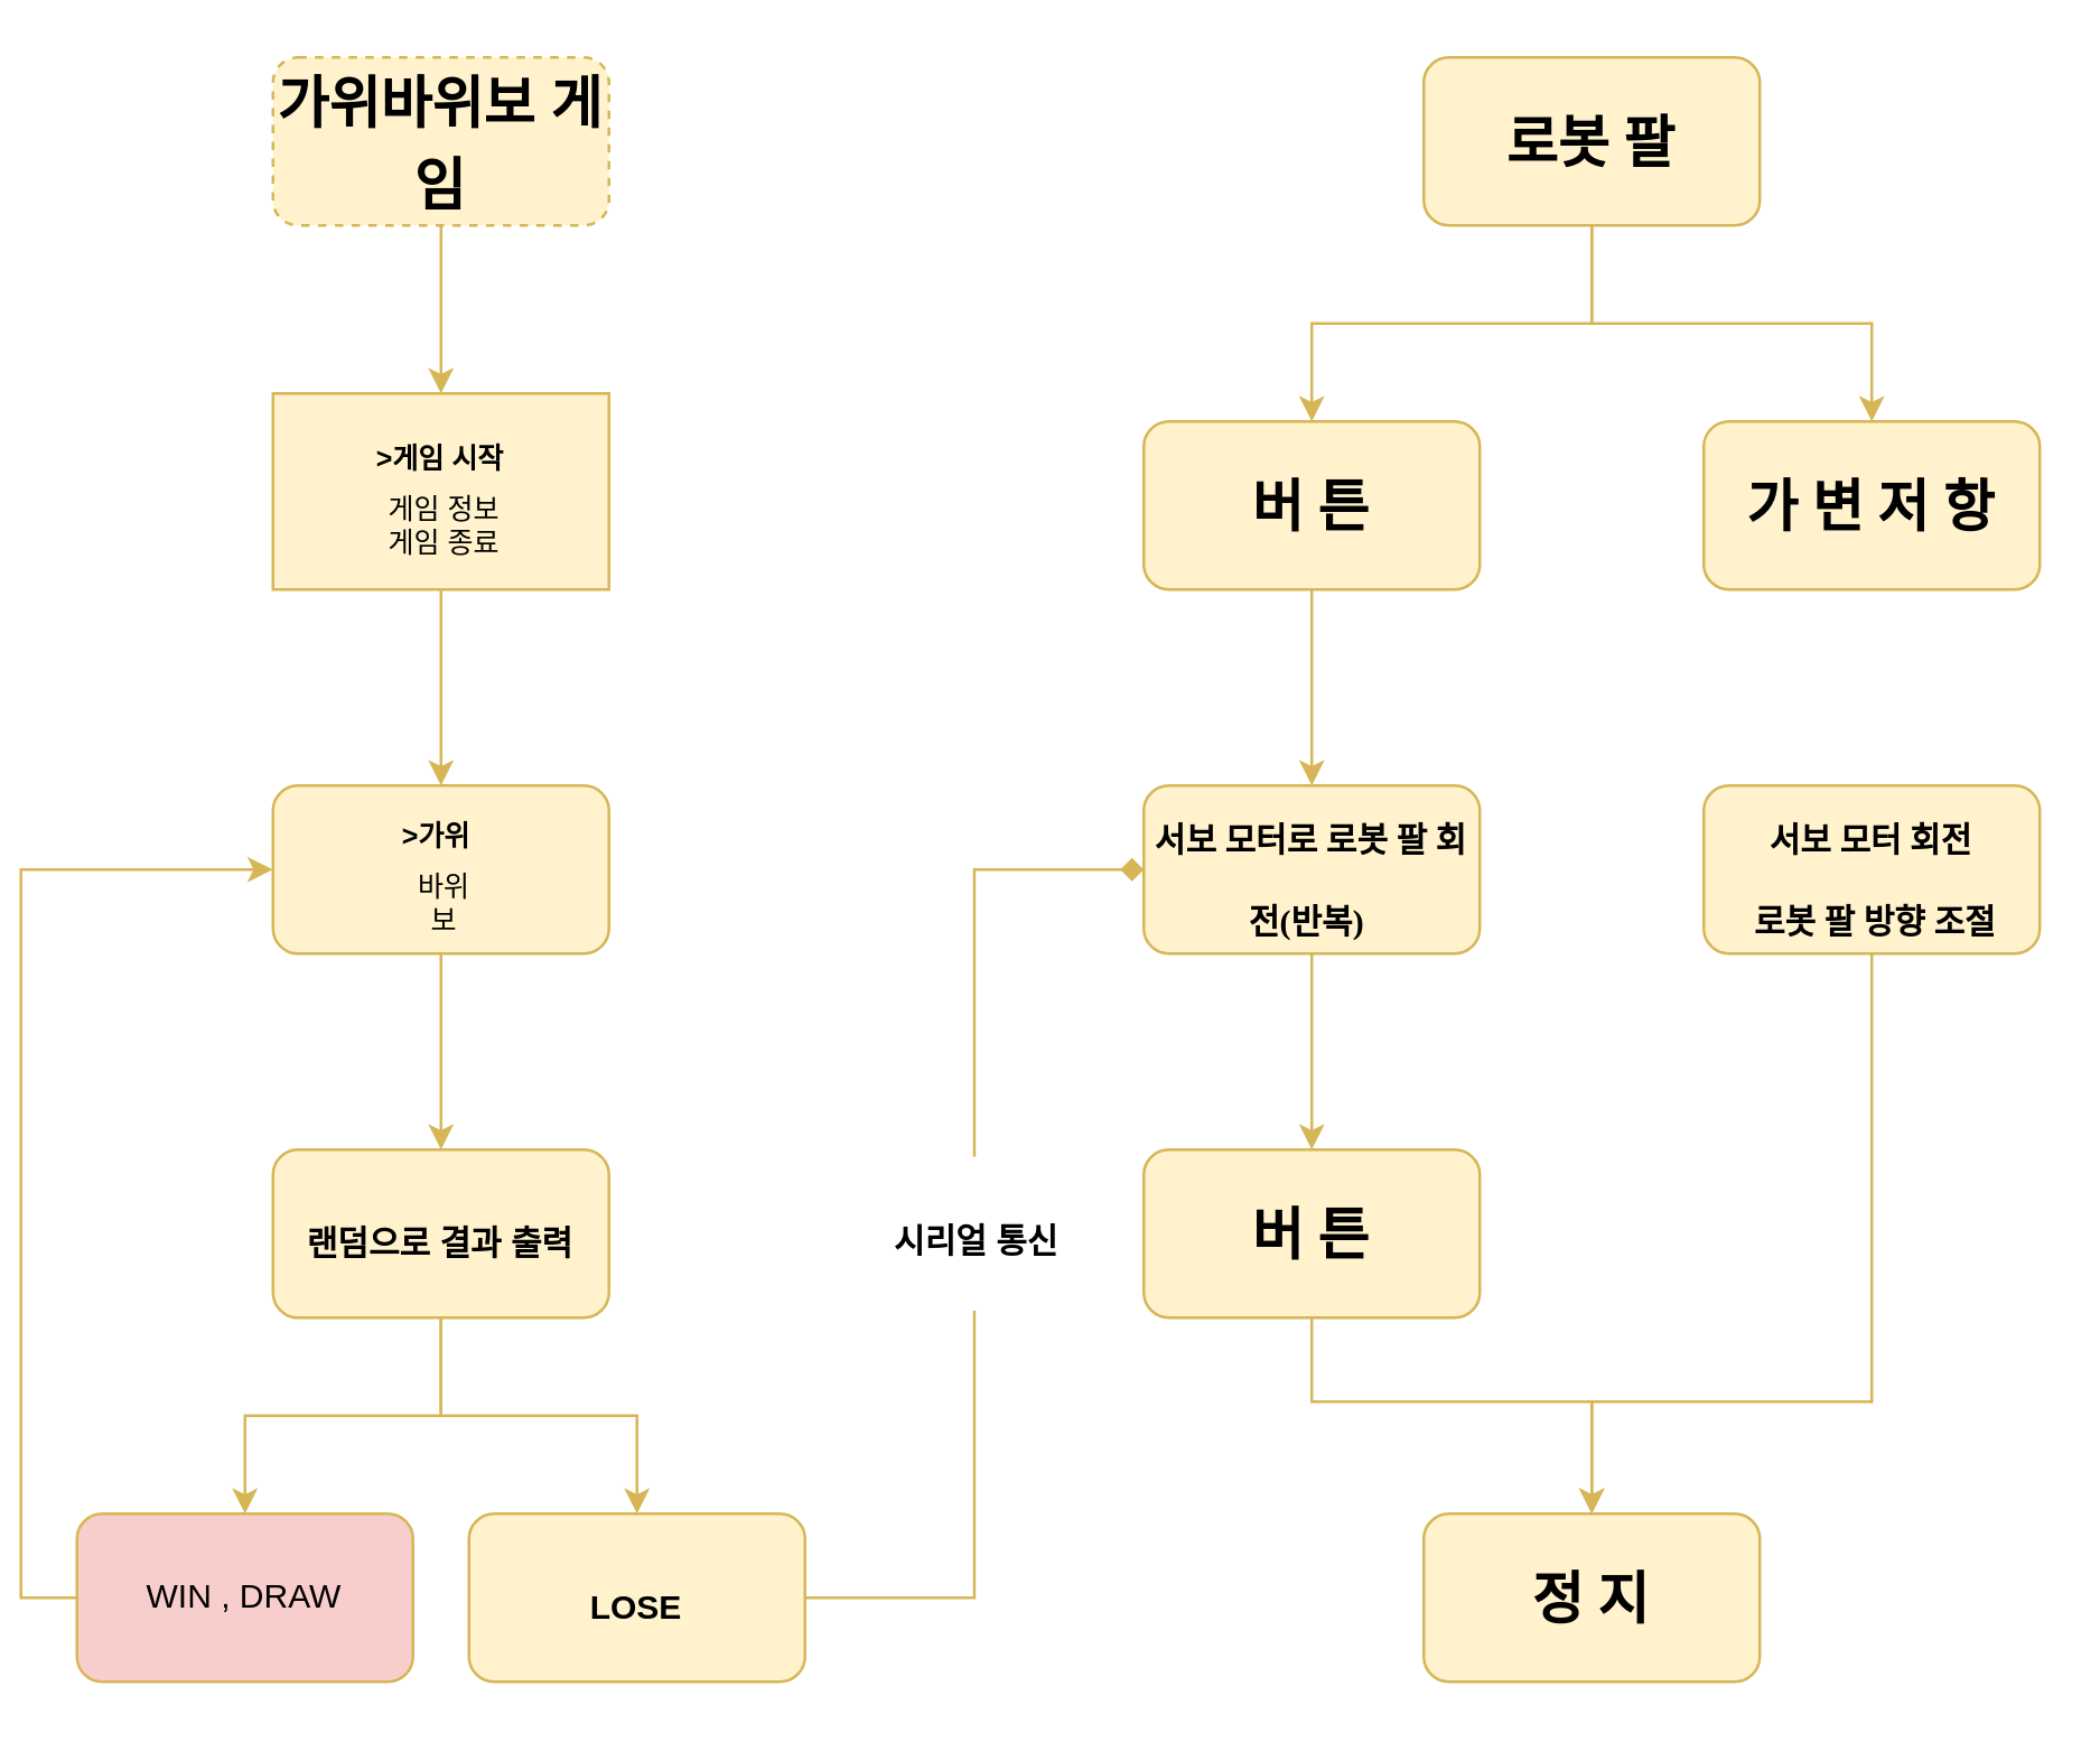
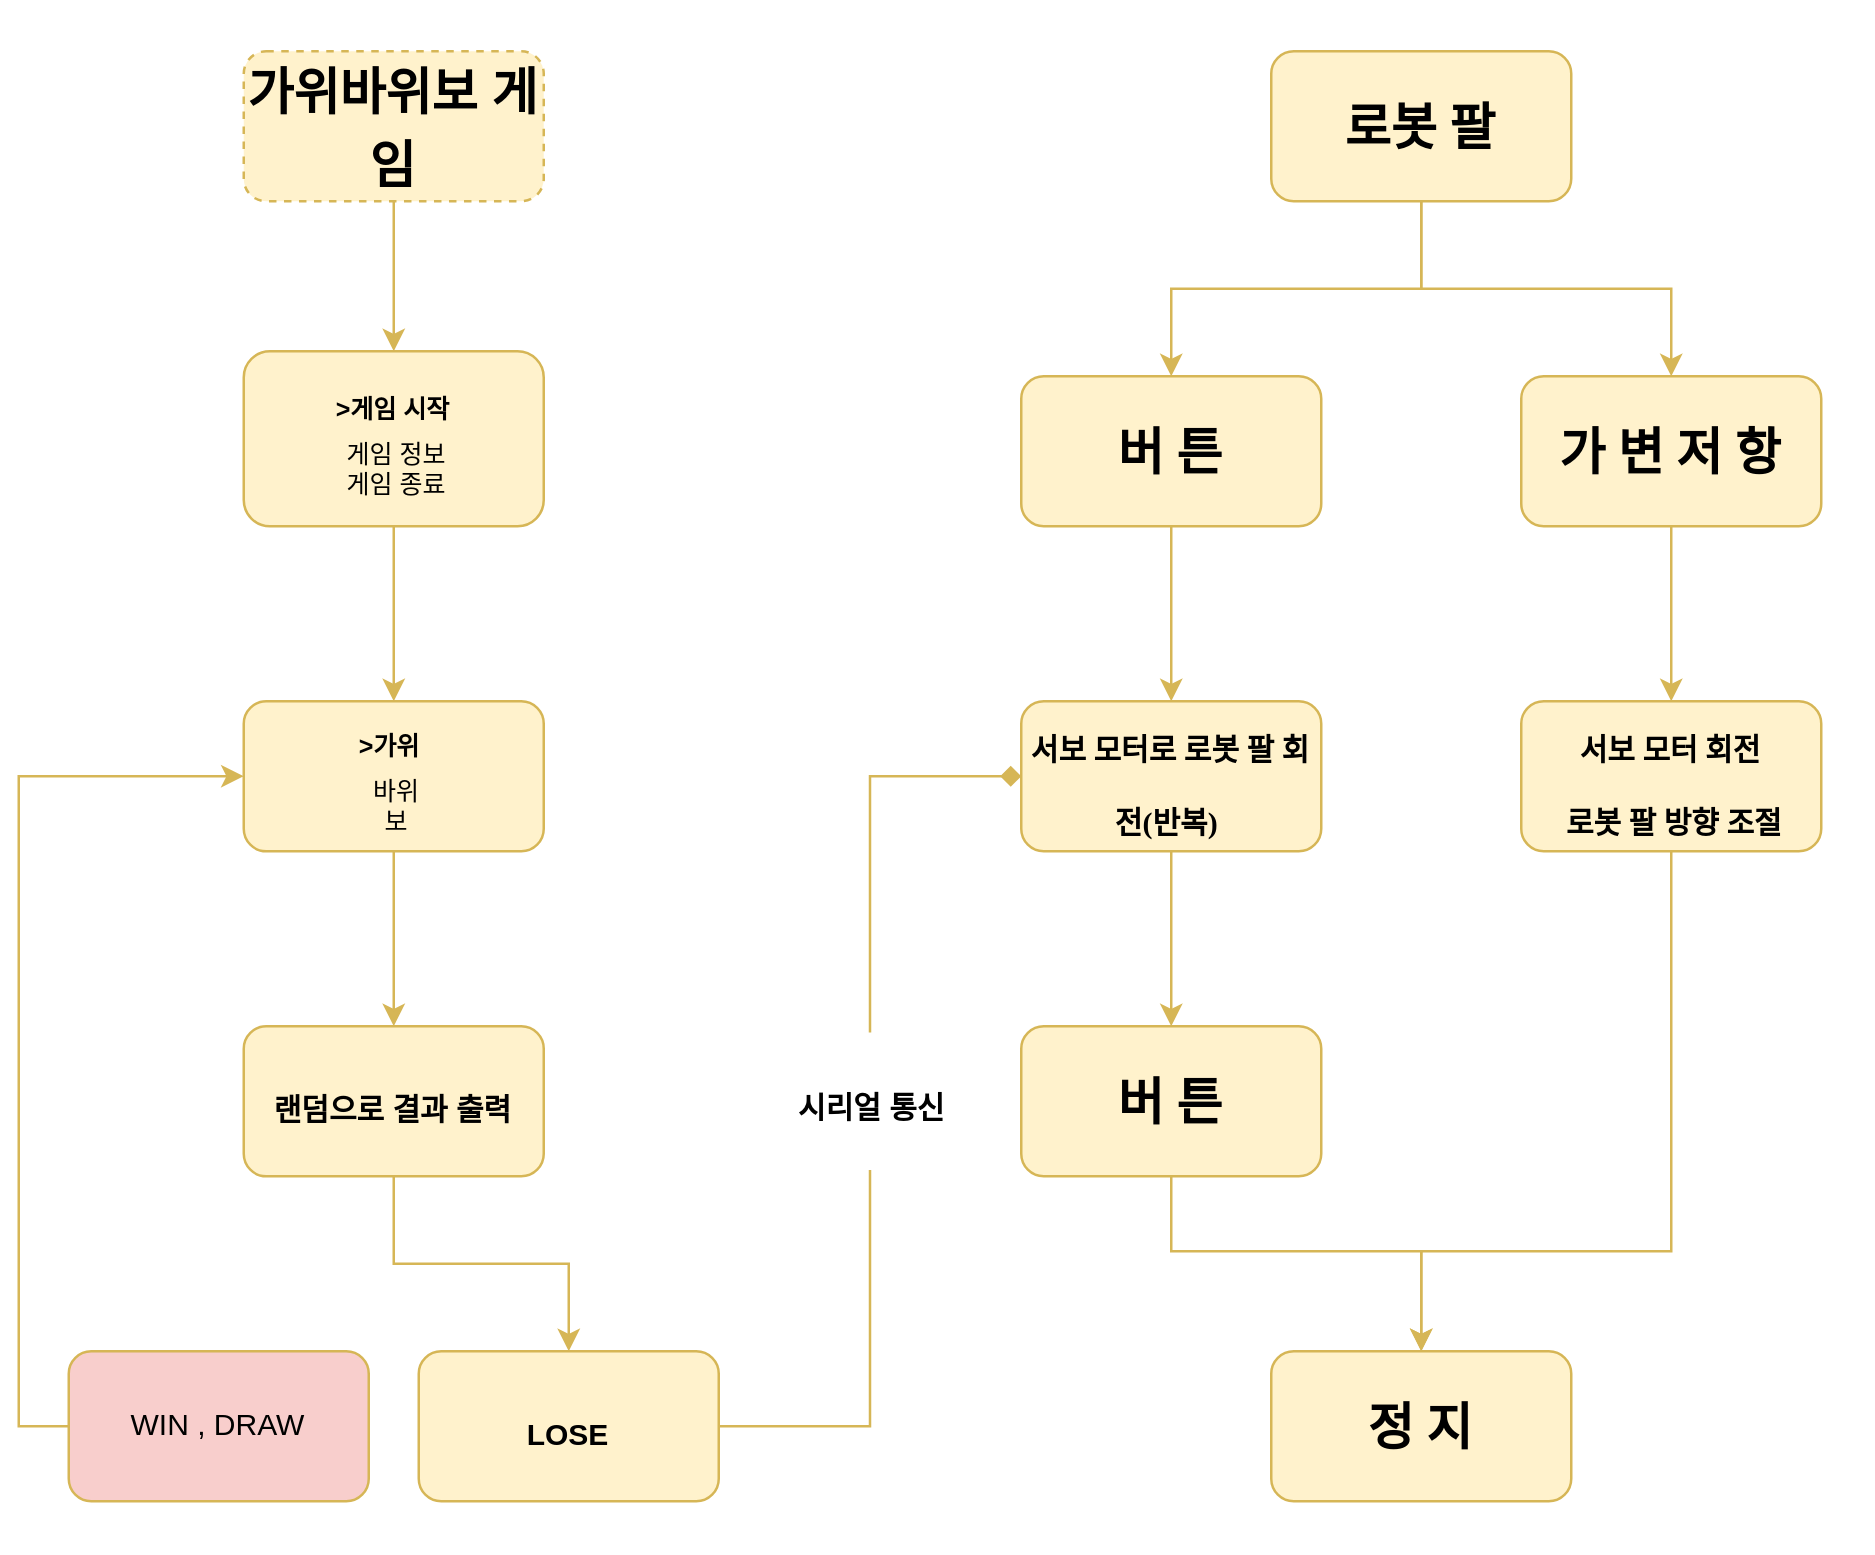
- <mxCell id="19" value="&lt;h1 style=&quot;font-size: 10px;&quot;&gt;&lt;font style=&quot;font-size: 10px;&quot;&gt;&amp;gt;게임 시작&lt;/font&gt;&lt;/h1&gt;&lt;div style=&quot;font-size: 10px;&quot;&gt;&lt;font style=&quot;font-size: 10px;&quot;&gt;&amp;nbsp;게임 정보&lt;/font&gt;&lt;/div&gt;&lt;div style=&quot;font-size: 10px;&quot;&gt;&lt;font style=&quot;font-size: 10px;&quot;&gt;&amp;nbsp;게임 종료&lt;/font&gt;&lt;/div&gt;" style="whiteSpace=wrap;html=1;spacing=2;fillColor=#fff2cc;strokeColor=#d6b656;rounded=0;" vertex="1" parent="1"><mxGeometry x="90" y="140" width="120" height="70" as="geometry" /></mxCell>
+ <mxCell id="19" value="&lt;h1 style=&quot;font-size: 10px;&quot;&gt;&lt;font style=&quot;font-size: 10px;&quot;&gt;&amp;gt;게임 시작&lt;/font&gt;&lt;/h1&gt;&lt;div style=&quot;font-size: 10px;&quot;&gt;&lt;font style=&quot;font-size: 10px;&quot;&gt;&amp;nbsp;게임 정보&lt;/font&gt;&lt;/div&gt;&lt;div style=&quot;font-size: 10px;&quot;&gt;&lt;font style=&quot;font-size: 10px;&quot;&gt;&amp;nbsp;게임 종료&lt;/font&gt;&lt;/div&gt;" style="rounded=1;whiteSpace=wrap;html=1;spacing=2;fillColor=#fff2cc;strokeColor=#d6b656;" vertex="1" parent="1"><mxGeometry x="90" y="140" width="120" height="70" as="geometry" /></mxCell>
+ <mxCell id="9" style="edgeStyle=orthogonalEdgeStyle;rounded=0;orthogonalLoop=1;jettySize=auto;html=1;exitX=0.5;exitY=1;exitDx=0;exitDy=0;entryX=0.5;entryY=0;entryDx=0;entryDy=0;fillColor=#fff2cc;strokeColor=#d6b656;" edge="1" parent="1" source="10" target="14"><mxGeometry relative="1" as="geometry" /></mxCell>
- <mxCell id="22" style="edgeStyle=orthogonalEdgeStyle;rounded=0;orthogonalLoop=1;jettySize=auto;html=1;exitX=0.5;exitY=1;exitDx=0;exitDy=0;entryX=0.5;entryY=0;entryDx=0;entryDy=0;fillColor=#fff2cc;strokeColor=#d6b656;" edge="1" parent="1" source="24" target="26"><mxGeometry relative="1" as="geometry" /></mxCell>
